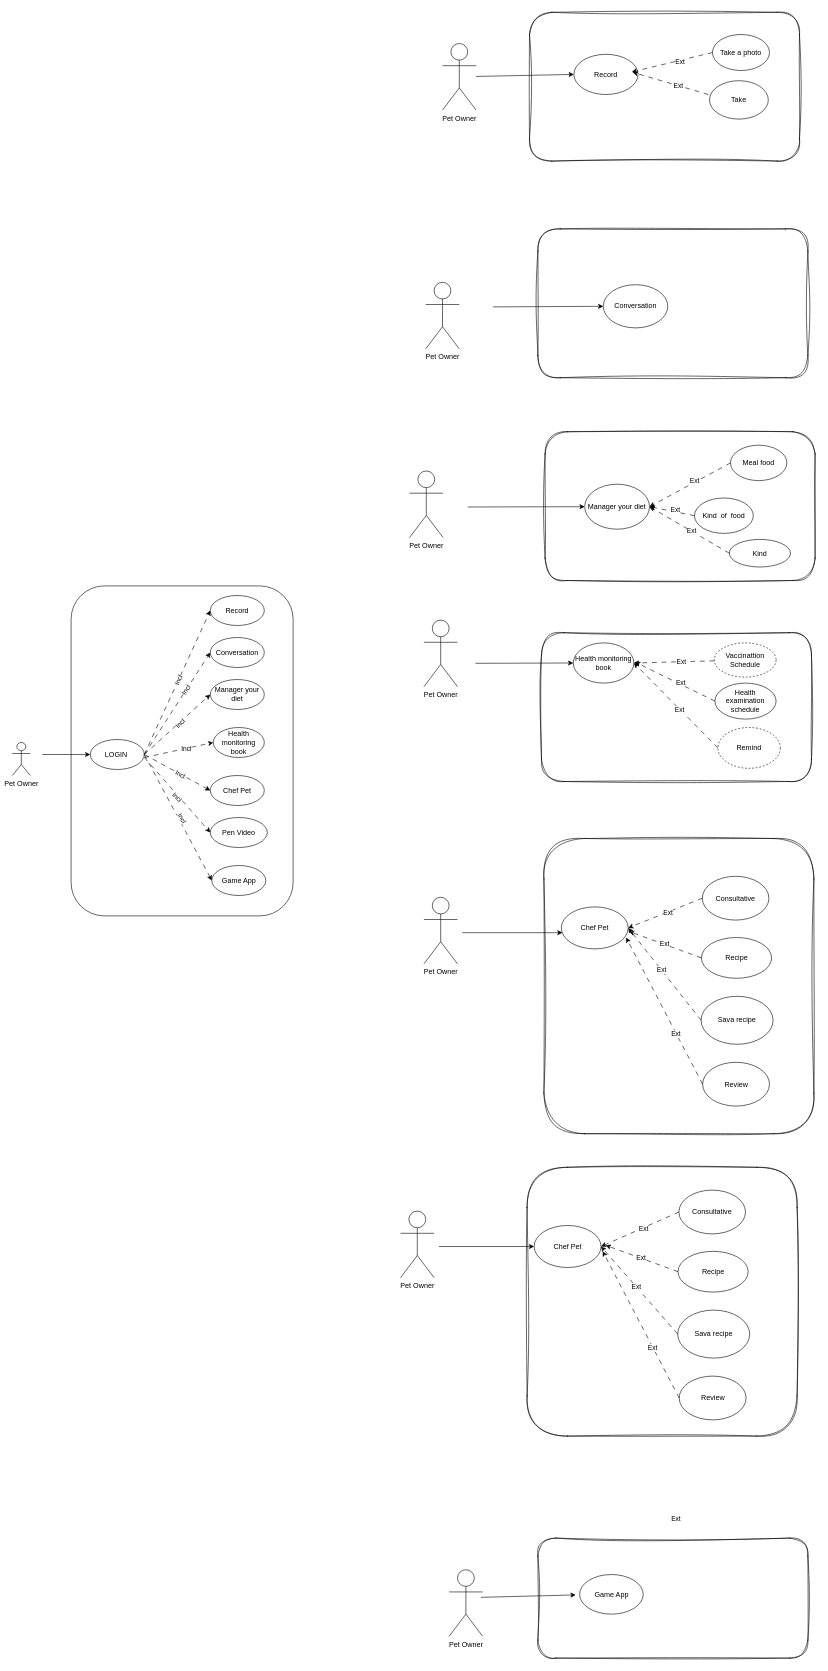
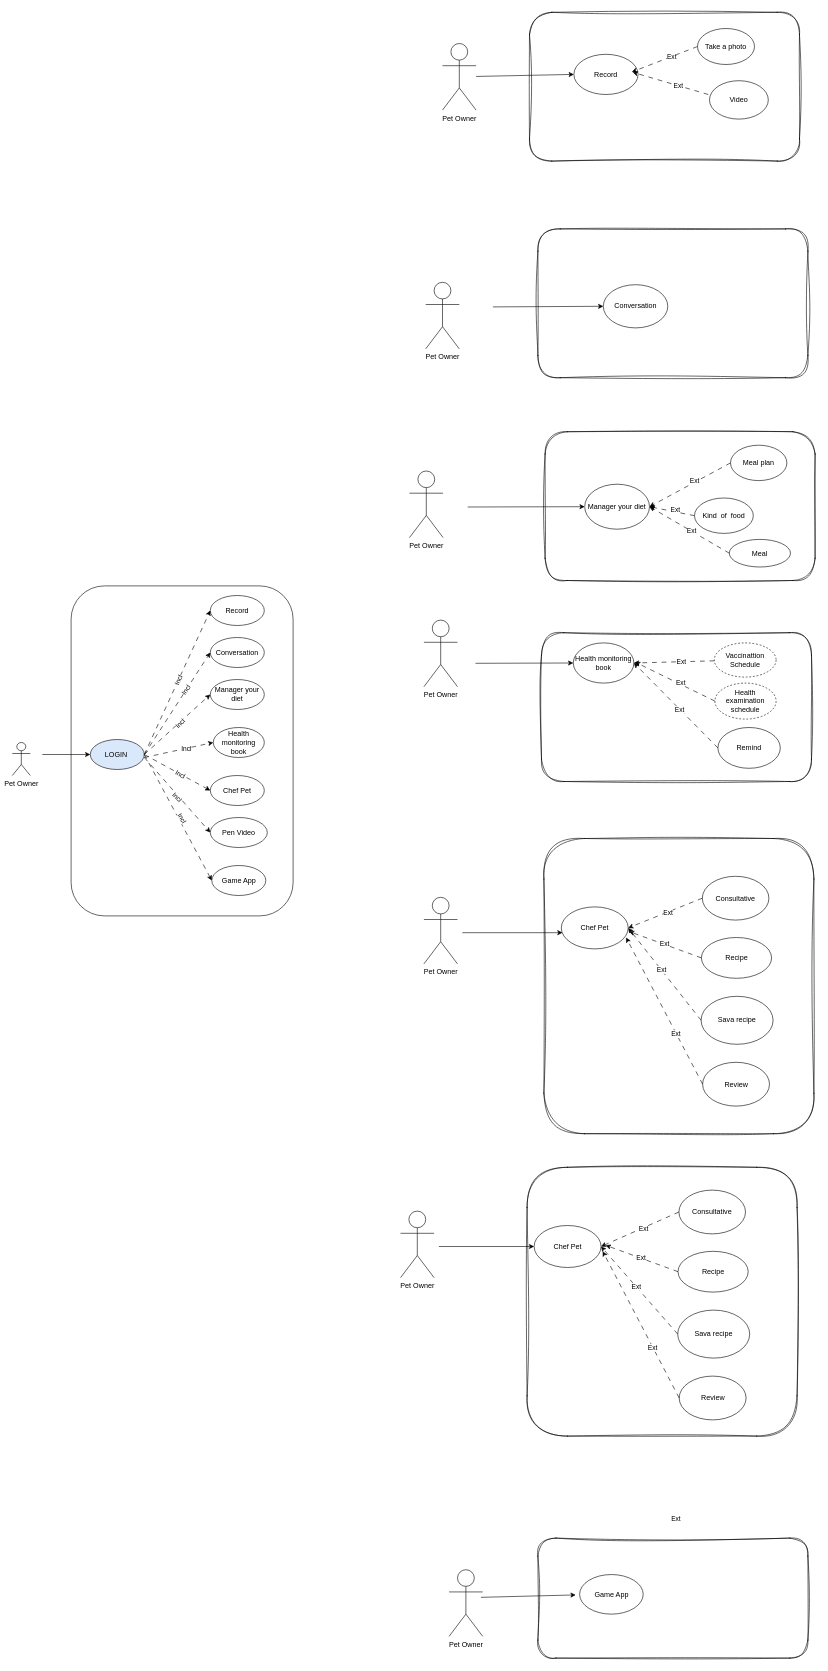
- <mxCell id="30" value="Take a photo" style="ellipse;whiteSpace=wrap;html=1;" vertex="1" parent="1"><mxGeometry x="1187" y="57" width="95" height="60" as="geometry" /></mxCell>
+ <mxCell id="30" value="Take a photo" style="ellipse;whiteSpace=wrap;html=1;" vertex="1" parent="1"><mxGeometry x="1162" y="47" width="95" height="60" as="geometry" /></mxCell>
- <mxCell id="31" value="Take" style="ellipse;whiteSpace=wrap;html=1;" vertex="1" parent="1"><mxGeometry x="1182" y="134" width="98" height="64" as="geometry" /></mxCell>
+ <mxCell id="31" value="Video" style="ellipse;whiteSpace=wrap;html=1;" vertex="1" parent="1"><mxGeometry x="1182" y="134" width="98" height="64" as="geometry" /></mxCell>
- <mxCell id="43" value="Meal food" style="ellipse;whiteSpace=wrap;html=1;" vertex="1" parent="1"><mxGeometry x="1217" y="741.5" width="94" height="59" as="geometry" /></mxCell>
+ <mxCell id="43" value="Meal plan" style="ellipse;whiteSpace=wrap;html=1;" vertex="1" parent="1"><mxGeometry x="1217" y="741.5" width="94" height="59" as="geometry" /></mxCell>
- <mxCell id="45" value="Kind" style="ellipse;whiteSpace=wrap;html=1;" vertex="1" parent="1"><mxGeometry x="1215" y="898.5" width="102" height="46" as="geometry" /></mxCell>
+ <mxCell id="45" value="Meal" style="ellipse;whiteSpace=wrap;html=1;" vertex="1" parent="1"><mxGeometry x="1215" y="898.5" width="102" height="46" as="geometry" /></mxCell>
- <mxCell id="58" value="Health examination schedule" style="ellipse;whiteSpace=wrap;html=1;" vertex="1" parent="1"><mxGeometry x="1191" y="1138" width="102" height="60" as="geometry" /></mxCell>
+ <mxCell id="58" value="Health examination schedule" style="ellipse;whiteSpace=wrap;html=1;dashed=1;" vertex="1" parent="1"><mxGeometry x="1191" y="1138" width="102" height="60" as="geometry" /></mxCell>
- <mxCell id="57" value="Remind" style="ellipse;whiteSpace=wrap;html=1;dashed=1;" vertex="1" parent="1"><mxGeometry x="1196" y="1212" width="104" height="68" as="geometry" /></mxCell>
+ <mxCell id="57" value="Remind" style="ellipse;whiteSpace=wrap;html=1;" vertex="1" parent="1"><mxGeometry x="1196" y="1212" width="104" height="68" as="geometry" /></mxCell>
- <mxCell id="3" value="LOGIN&amp;nbsp;" style="ellipse;whiteSpace=wrap;html=1;" vertex="1" parent="1"><mxGeometry x="150" y="1232" width="90" height="50" as="geometry" /></mxCell>
+ <mxCell id="3" value="LOGIN&amp;nbsp;" style="ellipse;whiteSpace=wrap;html=1;fillColor=#dae8fc;" vertex="1" parent="1"><mxGeometry x="150" y="1232" width="90" height="50" as="geometry" /></mxCell>
